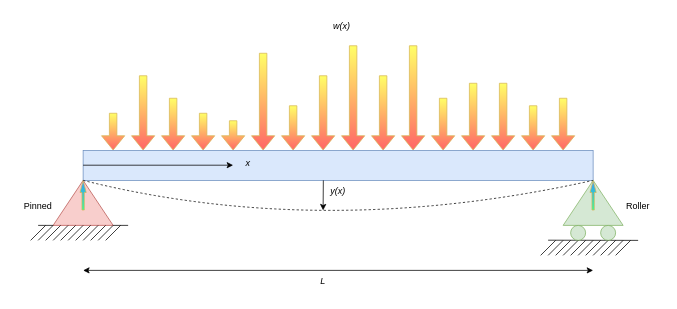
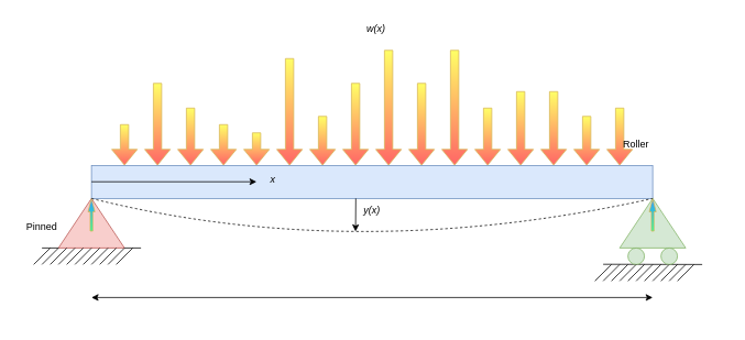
- <mxCell id="54" value="Roller" style="text;html=1;strokeColor=none;fillColor=none;align=center;verticalAlign=middle;whiteSpace=wrap;rounded=0;fontStyle=0" parent="1" vertex="1"><mxGeometry x="820" y="260" width="60" height="30" as="geometry" /></mxCell>
+ <mxCell id="54" value="Roller" style="text;html=1;strokeColor=none;fillColor=none;align=center;verticalAlign=middle;whiteSpace=wrap;rounded=0;fontStyle=0" parent="1" vertex="1"><mxGeometry x="740" y="160" width="60" height="30" as="geometry" /></mxCell>
- <mxCell id="49" value="L" style="text;html=1;strokeColor=none;fillColor=none;align=center;verticalAlign=middle;whiteSpace=wrap;rounded=0;fontStyle=2" parent="1" vertex="1"><mxGeometry x="400" y="360" width="60" height="30" as="geometry" /></mxCell>
